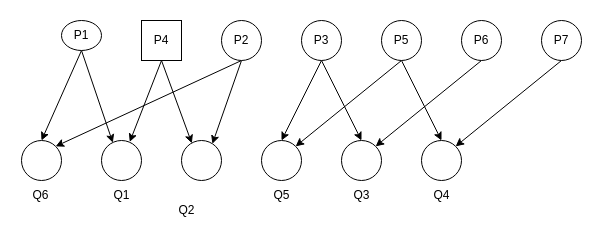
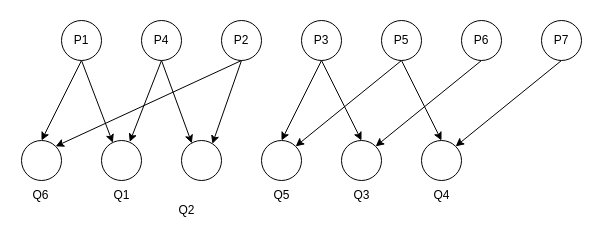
- <mxCell id="4" value="P1" style="ellipse;whiteSpace=wrap;html=1;aspect=fixed;" parent="1" vertex="1"><mxGeometry x="61" y="20" width="40" height="30" as="geometry" /></mxCell>
+ <mxCell id="4" value="P1" style="ellipse;whiteSpace=wrap;html=1;aspect=fixed;" parent="1" vertex="1"><mxGeometry x="61" y="20" width="40" height="40" as="geometry" /></mxCell>
- <mxCell id="13" value="P4" style="whiteSpace=wrap;html=1;aspect=fixed;rounded=0;" parent="1" vertex="1"><mxGeometry x="141" y="20" width="40" height="40" as="geometry" /></mxCell>
+ <mxCell id="13" value="P4" style="ellipse;whiteSpace=wrap;html=1;aspect=fixed;" parent="1" vertex="1"><mxGeometry x="141" y="20" width="40" height="40" as="geometry" /></mxCell>
